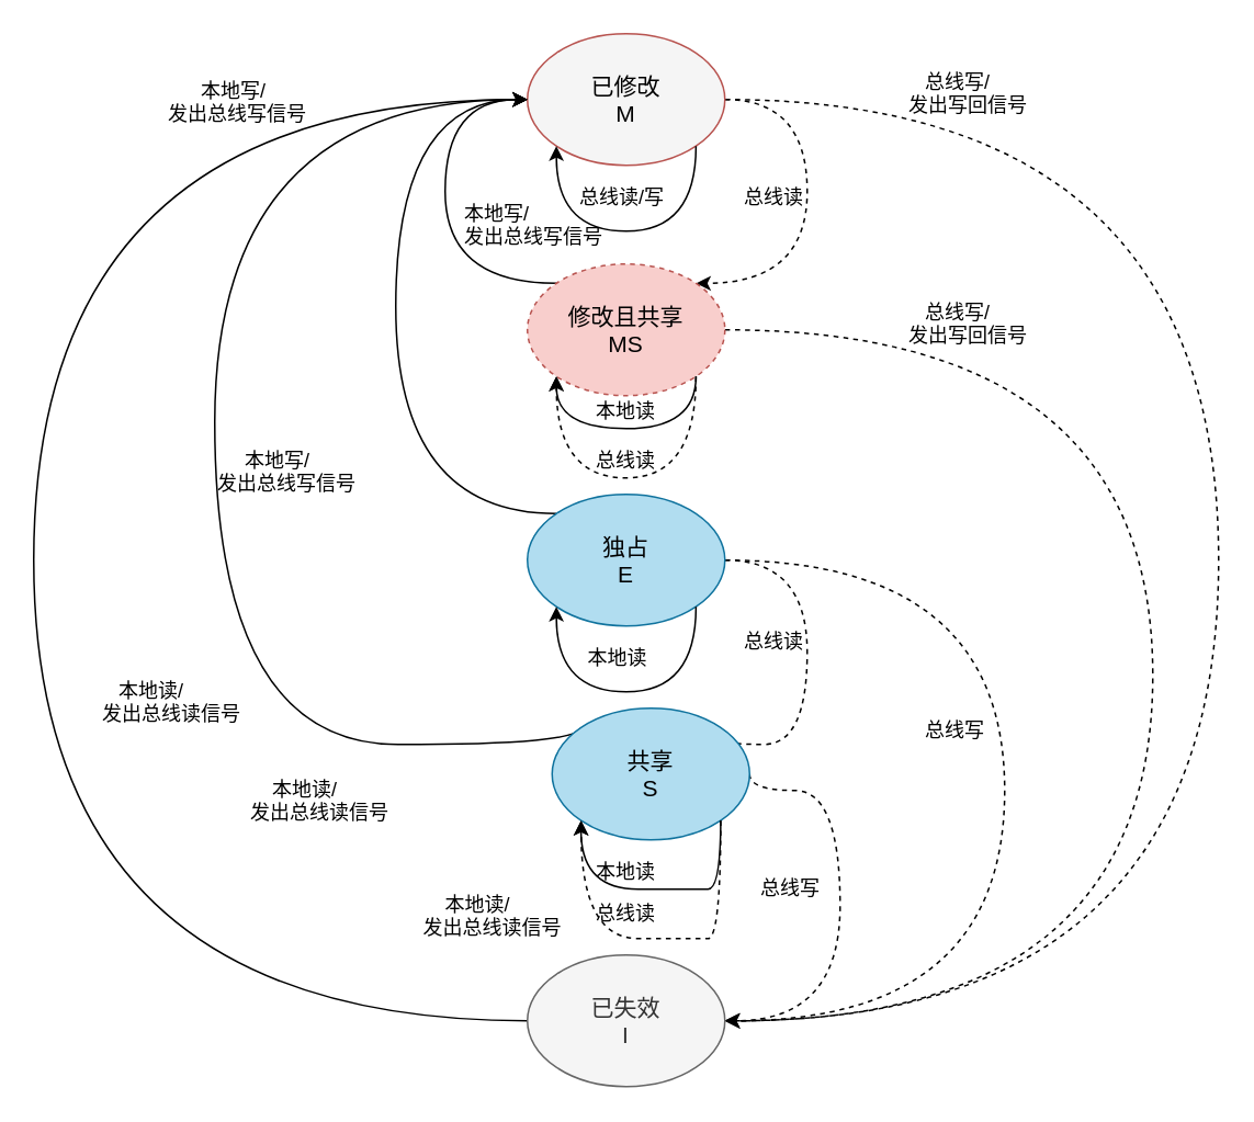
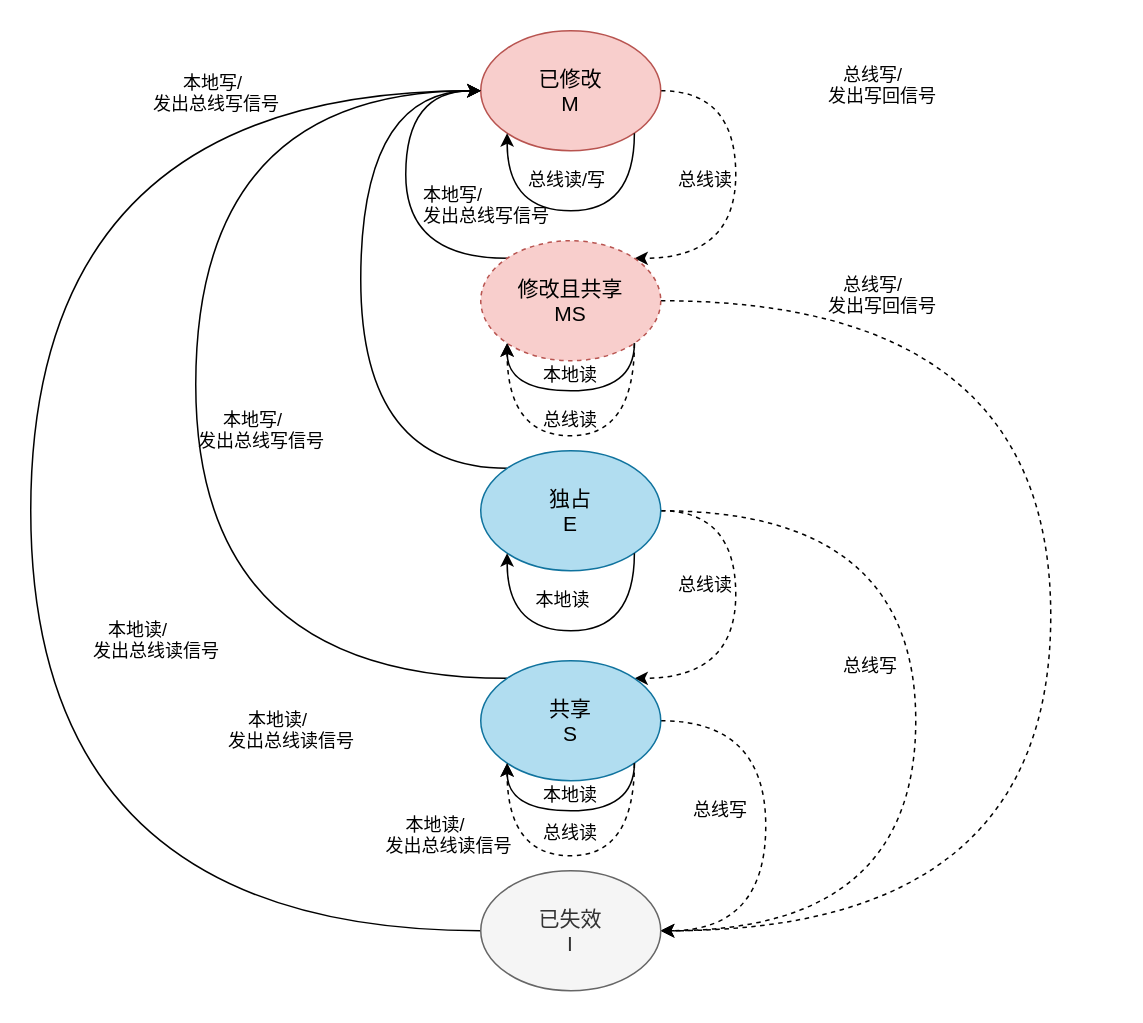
- <mxCell id="4" value="&lt;font style=&quot;font-size: 14px&quot;&gt;已修改&lt;br&gt;M&lt;/font&gt;" style="ellipse;whiteSpace=wrap;html=1;fillColor=#f5f5f5;strokeColor=#b85450;" vertex="1" parent="1"><mxGeometry x="320" y="20" width="120" height="80" as="geometry" /></mxCell>
+ <mxCell id="4" value="&lt;font style=&quot;font-size: 14px&quot;&gt;已修改&lt;br&gt;M&lt;/font&gt;" style="ellipse;whiteSpace=wrap;html=1;fillColor=#f8cecc;strokeColor=#b85450;" vertex="1" parent="1"><mxGeometry x="320" y="20" width="120" height="80" as="geometry" /></mxCell>
- <mxCell id="3" style="edgeStyle=orthogonalEdgeStyle;curved=1;orthogonalLoop=1;jettySize=auto;html=1;exitX=1;exitY=0.5;exitDx=0;exitDy=0;dashed=1;entryX=1;entryY=0.5;entryDx=0;entryDy=0;" edge="1" parent="1" source="4" target="16"><mxGeometry relative="1" as="geometry"><mxPoint x="550" y="620" as="targetPoint" /><Array as="points"><mxPoint x="740" y="60" /><mxPoint x="740" y="620" /></Array></mxGeometry></mxCell>
- <mxCell id="14" value="&lt;span style=&quot;font-size: 14px ; white-space: normal&quot;&gt;共享&lt;/span&gt;&lt;br style=&quot;font-size: 14px ; white-space: normal&quot;&gt;&lt;span style=&quot;font-size: 14px ; white-space: normal&quot;&gt;S&lt;/span&gt;" style="ellipse;whiteSpace=wrap;html=1;fillColor=#b1ddf0;strokeColor=#10739e;" vertex="1" parent="1"><mxGeometry x="335" y="430" width="120" height="80" as="geometry" /></mxCell>
+ <mxCell id="14" value="&lt;span style=&quot;font-size: 14px ; white-space: normal&quot;&gt;共享&lt;/span&gt;&lt;br style=&quot;font-size: 14px ; white-space: normal&quot;&gt;&lt;span style=&quot;font-size: 14px ; white-space: normal&quot;&gt;S&lt;/span&gt;" style="ellipse;whiteSpace=wrap;html=1;fillColor=#b1ddf0;strokeColor=#10739e;" vertex="1" parent="1"><mxGeometry x="320" y="440" width="120" height="80" as="geometry" /></mxCell>
